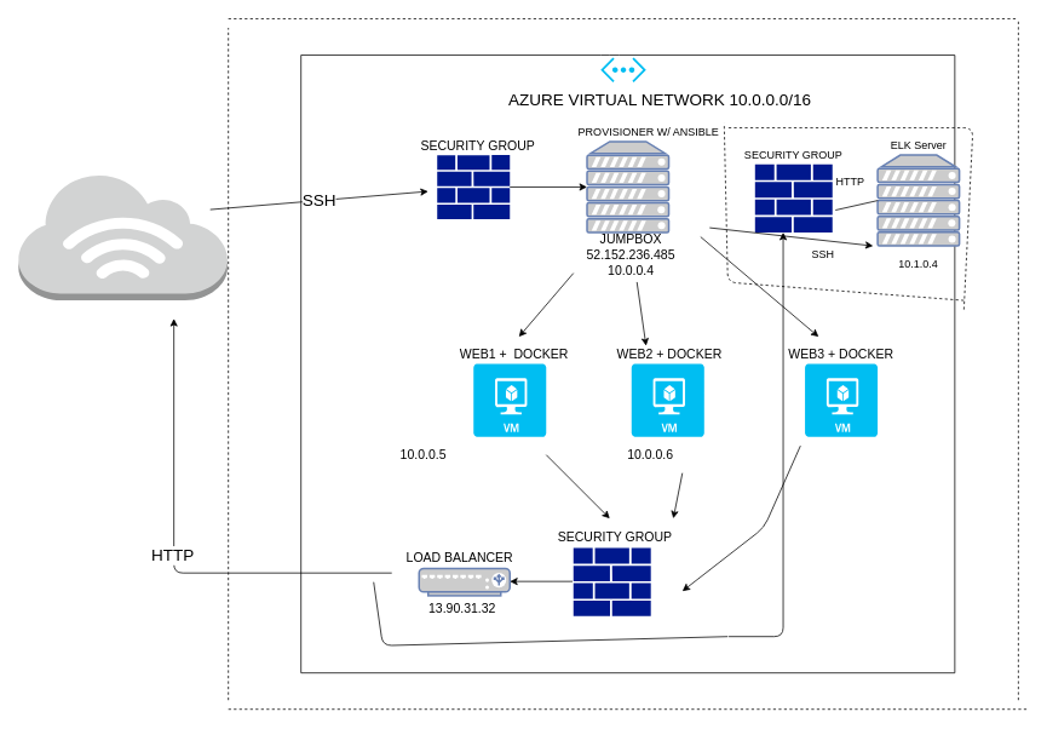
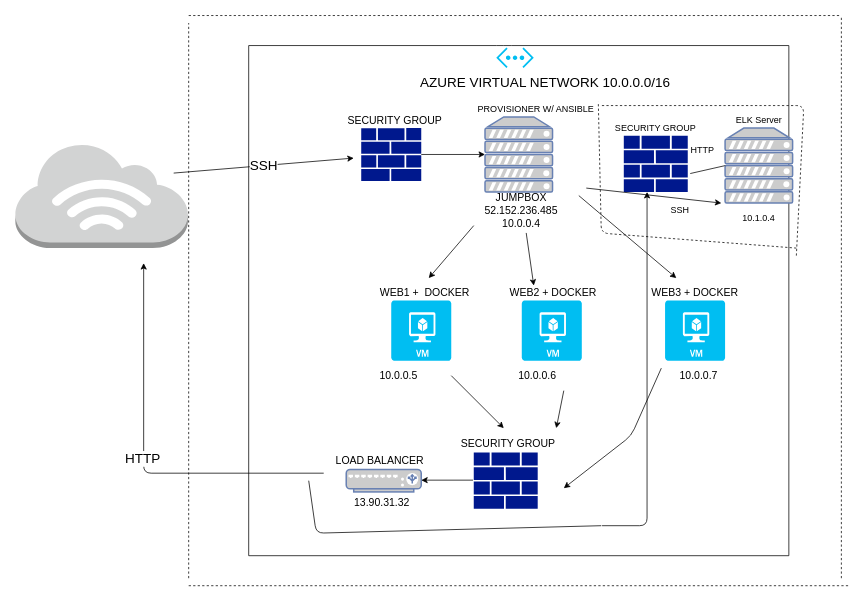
- <mxCell id="10" value="&lt;font style=&quot;font-size: 14px&quot;&gt;10.0.0.5&lt;/font&gt;" style="text;html=1;strokeColor=none;fillColor=none;align=center;verticalAlign=middle;whiteSpace=wrap;rounded=0;" parent="1" vertex="1"><mxGeometry x="426" y="490" width="80" height="20" as="geometry" /></mxCell>
+ <mxCell id="10" value="&lt;font style=&quot;font-size: 14px&quot;&gt;10.0.0.5&lt;/font&gt;" style="text;html=1;strokeColor=none;fillColor=none;align=center;verticalAlign=middle;whiteSpace=wrap;rounded=0;" parent="1" vertex="1"><mxGeometry x="491" y="490" width="80" height="20" as="geometry" /></mxCell>
+ <mxCell id="11" value="&lt;font style=&quot;font-size: 14px&quot;&gt;10.0.0.7&lt;/font&gt;" style="text;html=1;strokeColor=none;fillColor=none;align=center;verticalAlign=middle;whiteSpace=wrap;rounded=0;" parent="1" vertex="1"><mxGeometry x="896" y="490" width="70" height="20" as="geometry" /></mxCell>
